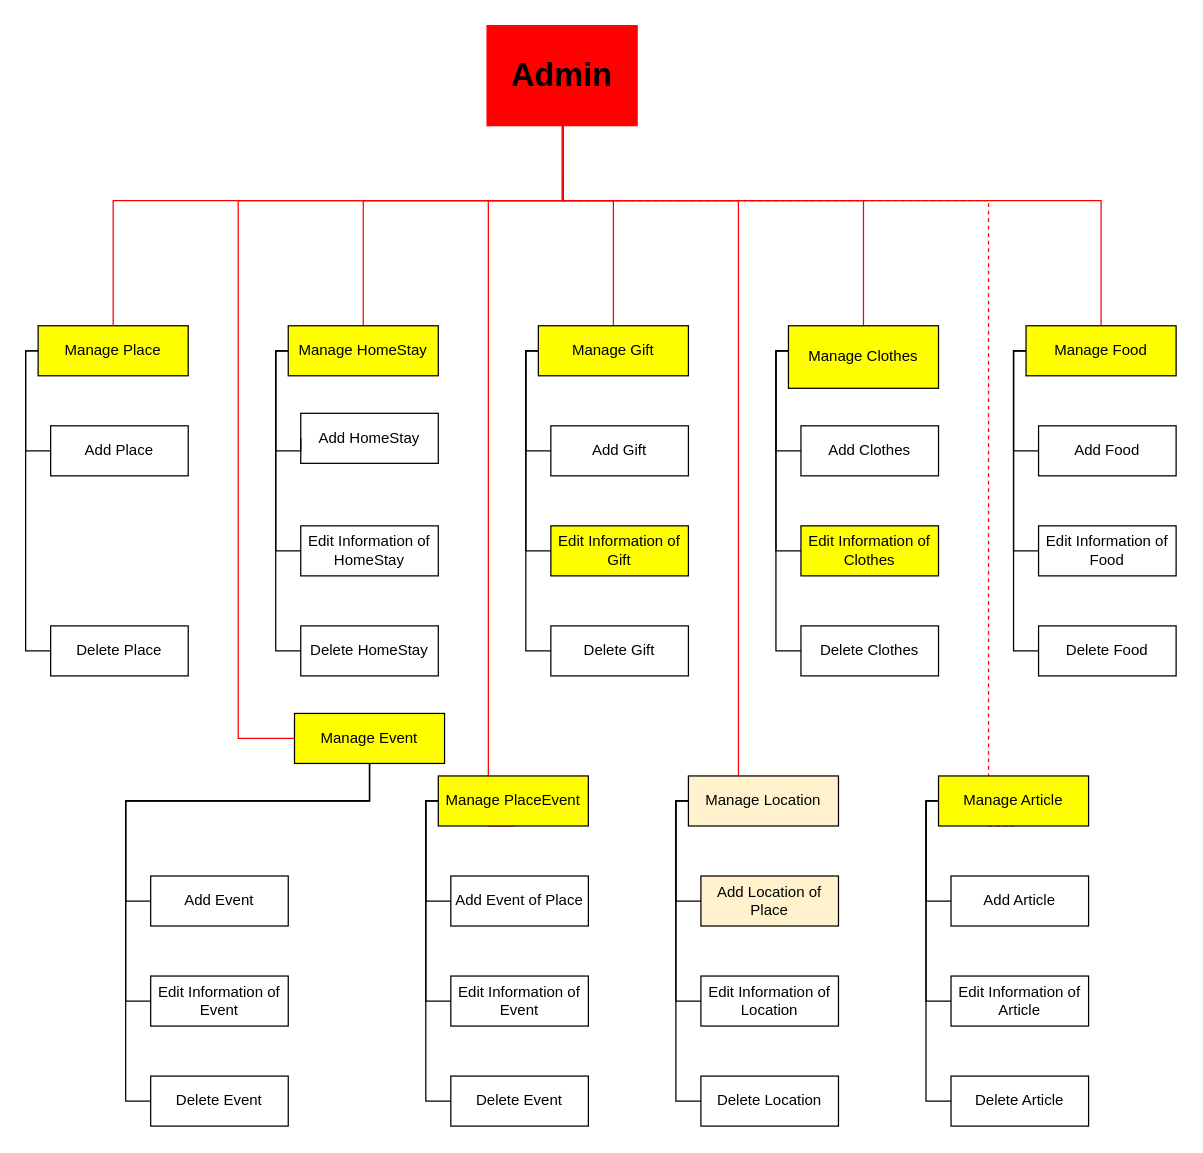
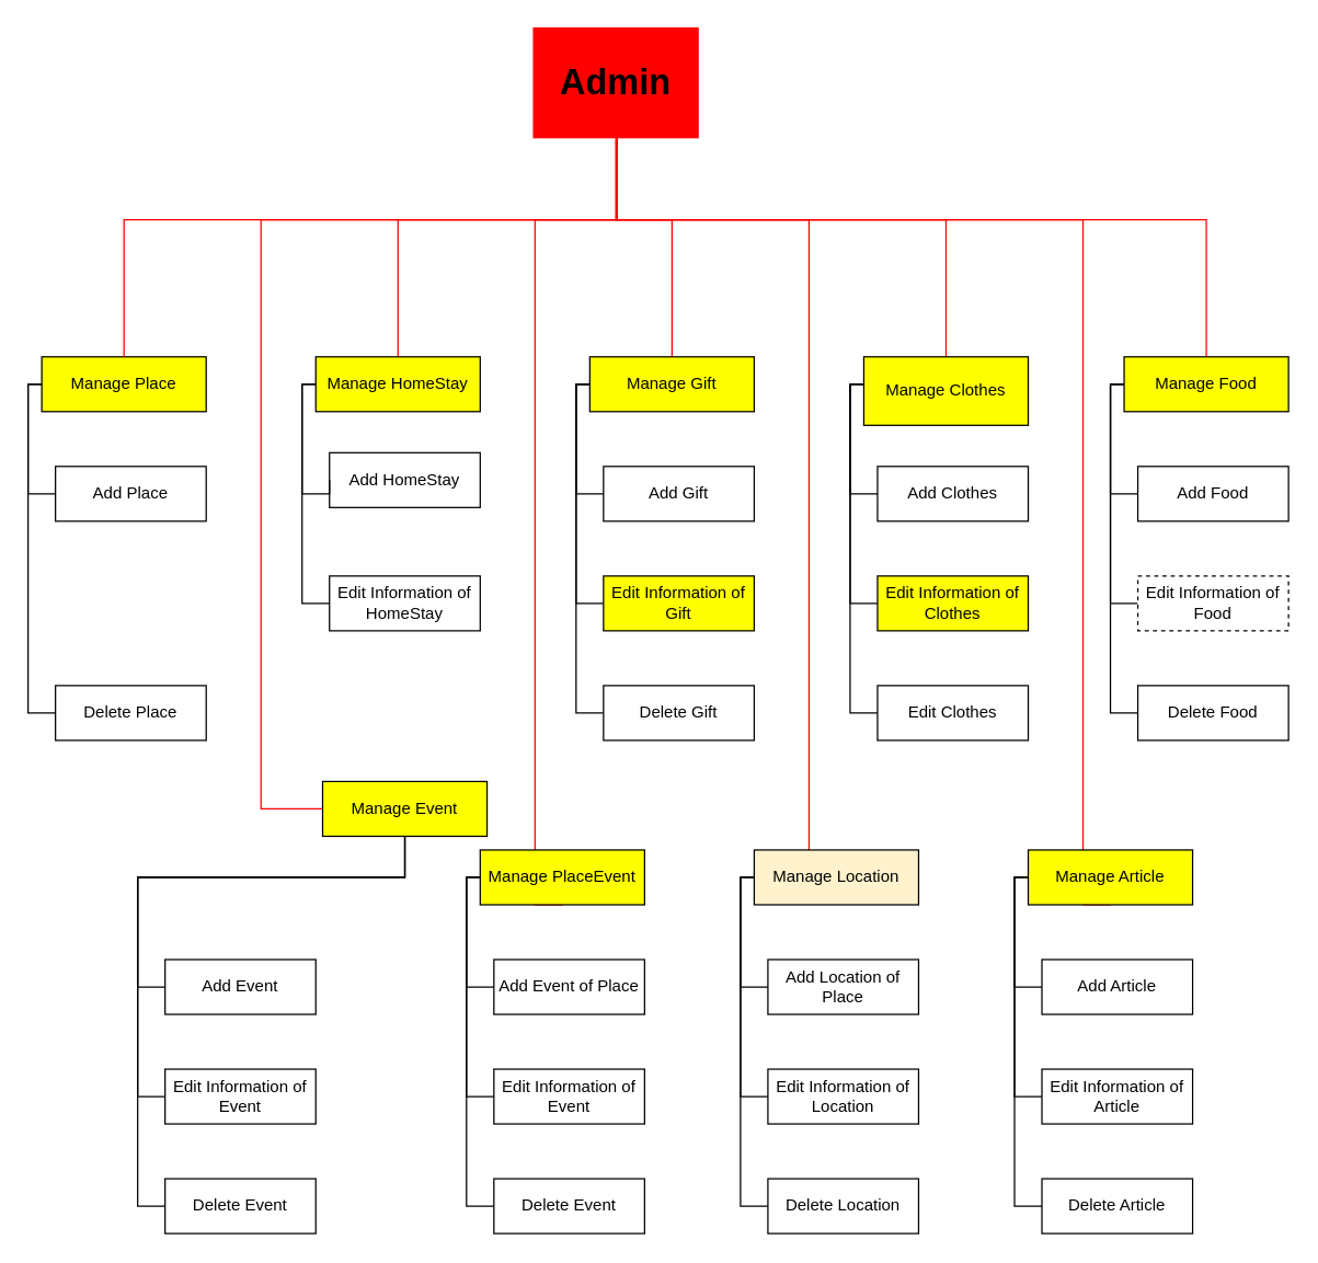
- <mxCell id="14" style="edgeStyle=orthogonalEdgeStyle;rounded=0;orthogonalLoop=1;jettySize=auto;html=1;entryX=0.5;entryY=0;entryDx=0;entryDy=0;endArrow=none;endFill=0;strokeColor=#FF0000;endSize=6;jumpSize=6;dashed=1;" parent="1" source="15" target="70" edge="1"><mxGeometry relative="1" as="geometry"><Array as="points"><mxPoint x="450" y="160" /><mxPoint x="790" y="160" /><mxPoint x="790" y="660" /></Array></mxGeometry></mxCell>
+ <mxCell id="14" style="edgeStyle=orthogonalEdgeStyle;rounded=0;orthogonalLoop=1;jettySize=auto;html=1;entryX=0.5;entryY=0;entryDx=0;entryDy=0;endArrow=none;endFill=0;strokeColor=#FF0000;endSize=6;jumpSize=6;" parent="1" source="15" target="70" edge="1"><mxGeometry relative="1" as="geometry"><Array as="points"><mxPoint x="450" y="160" /><mxPoint x="790" y="160" /><mxPoint x="790" y="660" /></Array></mxGeometry></mxCell>
- <mxCell id="64" value="Edit Information of Food" style="rounded=0;whiteSpace=wrap;html=1;" parent="1" vertex="1"><mxGeometry x="830" y="420" width="110" height="40" as="geometry" /></mxCell>
+ <mxCell id="64" value="Edit Information of Food" style="rounded=0;whiteSpace=wrap;html=1;dashed=1;" parent="1" vertex="1"><mxGeometry x="830" y="420" width="110" height="40" as="geometry" /></mxCell>
- <mxCell id="20" style="edgeStyle=orthogonalEdgeStyle;rounded=0;orthogonalLoop=1;jettySize=auto;html=1;entryX=0;entryY=0.5;entryDx=0;entryDy=0;endArrow=none;endFill=0;" parent="1" source="21" target="23" edge="1"><mxGeometry relative="1" as="geometry"><Array as="points"><mxPoint x="220" y="280" /><mxPoint x="220" y="520" /></Array></mxGeometry></mxCell>
- <mxCell id="23" value="Delete HomeStay" style="rounded=0;whiteSpace=wrap;html=1;" parent="1" vertex="1"><mxGeometry x="240" y="500" width="110" height="40" as="geometry" /></mxCell>
- <mxCell id="37" value="Delete Clothes" style="rounded=0;whiteSpace=wrap;html=1;" parent="1" vertex="1"><mxGeometry x="640" y="500" width="110" height="40" as="geometry" /></mxCell>
+ <mxCell id="37" value="Edit Clothes" style="rounded=0;whiteSpace=wrap;html=1;" parent="1" vertex="1"><mxGeometry x="640" y="500" width="110" height="40" as="geometry" /></mxCell>
- <mxCell id="52" value="Add Location of Place" style="rounded=0;whiteSpace=wrap;html=1;fillColor=#fff2cc;" parent="1" vertex="1"><mxGeometry x="560" y="700" width="110" height="40" as="geometry" /></mxCell>
+ <mxCell id="52" value="Add Location of Place" style="rounded=0;whiteSpace=wrap;html=1;" parent="1" vertex="1"><mxGeometry x="560" y="700" width="110" height="40" as="geometry" /></mxCell>
